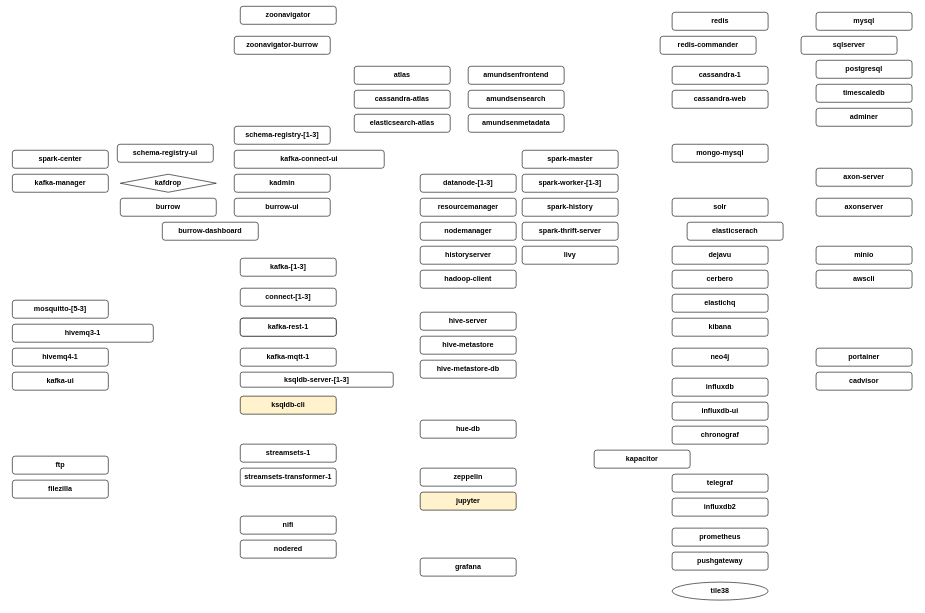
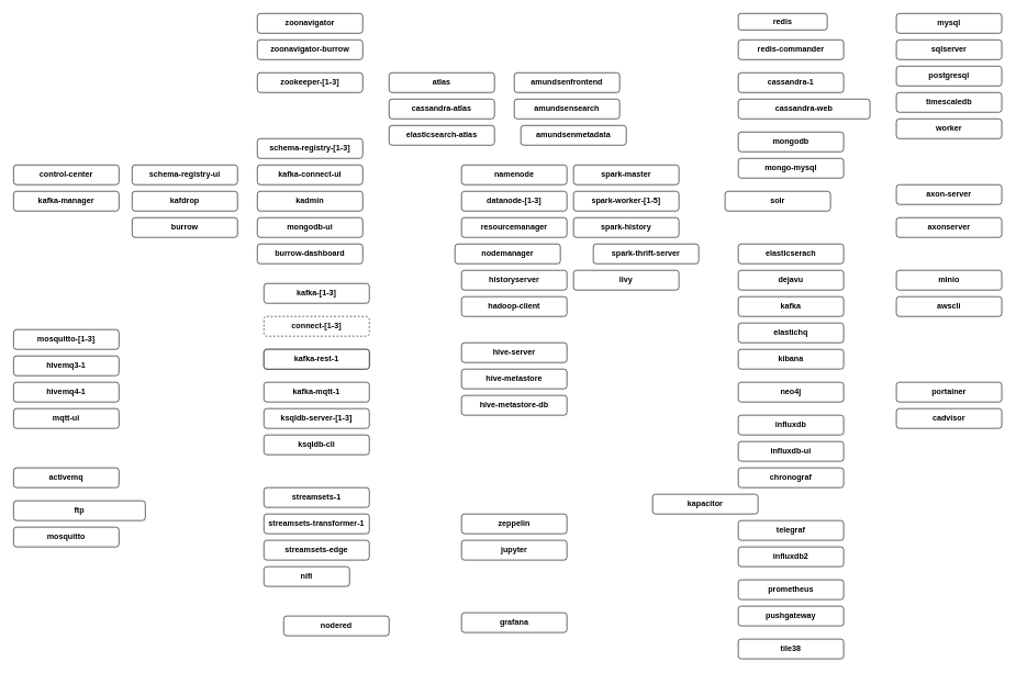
- <mxCell id="6" value="&lt;b&gt;zoonavigator&lt;/b&gt;" style="rounded=1;whiteSpace=wrap;html=1;" parent="1" vertex="1"><mxGeometry x="400" y="10" width="160" height="30" as="geometry" /></mxCell>
+ <mxCell id="6" value="&lt;b&gt;zoonavigator&lt;/b&gt;" style="rounded=1;whiteSpace=wrap;html=1;" parent="1" vertex="1"><mxGeometry x="390" y="20" width="160" height="30" as="geometry" /></mxCell>
- <mxCell id="51" value="&lt;b&gt;redis&lt;/b&gt;" style="rounded=1;whiteSpace=wrap;html=1;" parent="1" vertex="1"><mxGeometry x="1120" y="20" width="160" height="30" as="geometry" /></mxCell>
+ <mxCell id="51" value="&lt;b&gt;redis&lt;/b&gt;" style="rounded=1;whiteSpace=wrap;html=1;" parent="1" vertex="1"><mxGeometry x="1120" y="20" width="135" height="25" as="geometry" /></mxCell>
- <mxCell id="52" value="&lt;b&gt;redis-commander&lt;/b&gt;" style="rounded=1;whiteSpace=wrap;html=1;" parent="1" vertex="1"><mxGeometry x="1100" y="60" width="160" height="30" as="geometry" /></mxCell>
+ <mxCell id="52" value="&lt;b&gt;redis-commander&lt;/b&gt;" style="rounded=1;whiteSpace=wrap;html=1;" parent="1" vertex="1"><mxGeometry x="1120" y="60" width="160" height="30" as="geometry" /></mxCell>
- <mxCell id="74" value="&lt;b&gt;sqlserver&lt;/b&gt;" style="rounded=1;whiteSpace=wrap;html=1;" parent="1" vertex="1"><mxGeometry x="1335" y="60" width="160" height="30" as="geometry" /></mxCell>
+ <mxCell id="74" value="&lt;b&gt;sqlserver&lt;/b&gt;" style="rounded=1;whiteSpace=wrap;html=1;" parent="1" vertex="1"><mxGeometry x="1360" y="60" width="160" height="30" as="geometry" /></mxCell>
+ <mxCell id="2" value="&lt;b&gt;zookeeper-[1-3]&lt;/b&gt;" style="rounded=1;whiteSpace=wrap;html=1;" parent="1" vertex="1"><mxGeometry x="390" y="110" width="160" height="30" as="geometry" /></mxCell>
- <mxCell id="54" value="&lt;b&gt;cassandra-web&lt;/b&gt;" style="rounded=1;whiteSpace=wrap;html=1;" parent="1" vertex="1"><mxGeometry x="1120" y="150" width="160" height="30" as="geometry" /></mxCell>
+ <mxCell id="54" value="&lt;b&gt;cassandra-web&lt;/b&gt;" style="rounded=1;whiteSpace=wrap;html=1;" parent="1" vertex="1"><mxGeometry x="1120" y="150" width="200" height="30" as="geometry" /></mxCell>
- <mxCell id="77" value="&lt;b&gt;adminer&lt;/b&gt;" style="rounded=1;whiteSpace=wrap;html=1;" parent="1" vertex="1"><mxGeometry x="1360" y="180" width="160" height="30" as="geometry" /></mxCell>
+ <mxCell id="77" value="&lt;b&gt;worker&lt;/b&gt;" style="rounded=1;whiteSpace=wrap;html=1;" parent="1" vertex="1"><mxGeometry x="1360" y="180" width="160" height="30" as="geometry" /></mxCell>
- <mxCell id="41" value="&lt;b&gt;amundsenmetadata&lt;/b&gt;" style="rounded=1;whiteSpace=wrap;html=1;" parent="1" vertex="1"><mxGeometry x="780" y="190" width="160" height="30" as="geometry" /></mxCell>
+ <mxCell id="41" value="&lt;b&gt;amundsenmetadata&lt;/b&gt;" style="rounded=1;whiteSpace=wrap;html=1;" parent="1" vertex="1"><mxGeometry x="790" y="190" width="160" height="30" as="geometry" /></mxCell>
+ <mxCell id="55" value="&lt;b&gt;mongodb&lt;/b&gt;" style="rounded=1;whiteSpace=wrap;html=1;" parent="1" vertex="1"><mxGeometry x="1120" y="200" width="160" height="30" as="geometry" /></mxCell>
- <mxCell id="15" value="&lt;b&gt;schema-registry-ui&lt;/b&gt;" style="rounded=1;whiteSpace=wrap;html=1;" parent="1" vertex="1"><mxGeometry x="195" y="240" width="160" height="30" as="geometry" /></mxCell>
+ <mxCell id="15" value="&lt;b&gt;schema-registry-ui&lt;/b&gt;" style="rounded=1;whiteSpace=wrap;html=1;" parent="1" vertex="1"><mxGeometry x="200" y="250" width="160" height="30" as="geometry" /></mxCell>
- <mxCell id="11" value="&lt;b&gt;spark-center&lt;/b&gt;" style="rounded=1;whiteSpace=wrap;html=1;" parent="1" vertex="1"><mxGeometry x="20" y="250" width="160" height="30" as="geometry" /></mxCell>
+ <mxCell id="11" value="&lt;b&gt;control-center&lt;/b&gt;" style="rounded=1;whiteSpace=wrap;html=1;" parent="1" vertex="1"><mxGeometry x="20" y="250" width="160" height="30" as="geometry" /></mxCell>
- <mxCell id="16" value="&lt;b&gt;kafka-connect-ui&lt;/b&gt;" style="rounded=1;whiteSpace=wrap;html=1;" parent="1" vertex="1"><mxGeometry x="390" y="250" width="250" height="30" as="geometry" /></mxCell>
+ <mxCell id="16" value="&lt;b&gt;kafka-connect-ui&lt;/b&gt;" style="rounded=1;whiteSpace=wrap;html=1;" parent="1" vertex="1"><mxGeometry x="390" y="250" width="160" height="30" as="geometry" /></mxCell>
+ <mxCell id="23" value="&lt;b&gt;namenode&lt;/b&gt;" style="rounded=1;whiteSpace=wrap;html=1;" parent="1" vertex="1"><mxGeometry x="700" y="250" width="160" height="30" as="geometry" /></mxCell>
- <mxCell id="18" value="&lt;b&gt;kafdrop&lt;/b&gt;" style="rhombus;whiteSpace=wrap;html=1;" parent="1" vertex="1"><mxGeometry x="200" y="290" width="160" height="30" as="geometry" /></mxCell>
+ <mxCell id="18" value="&lt;b&gt;kafdrop&lt;/b&gt;" style="rounded=1;whiteSpace=wrap;html=1;" parent="1" vertex="1"><mxGeometry x="200" y="290" width="160" height="30" as="geometry" /></mxCell>
- <mxCell id="30" value="&lt;b&gt;spark-worker-[1-3]&lt;/b&gt;" style="rounded=1;whiteSpace=wrap;html=1;" parent="1" vertex="1"><mxGeometry x="870" y="290" width="160" height="30" as="geometry" /></mxCell>
+ <mxCell id="30" value="&lt;b&gt;spark-worker-[1-5]&lt;/b&gt;" style="rounded=1;whiteSpace=wrap;html=1;" parent="1" vertex="1"><mxGeometry x="870" y="290" width="160" height="30" as="geometry" /></mxCell>
- <mxCell id="21" value="&lt;b&gt;burrow-ui&lt;/b&gt;" style="rounded=1;whiteSpace=wrap;html=1;" parent="1" vertex="1"><mxGeometry x="390" y="330" width="160" height="30" as="geometry" /></mxCell>
+ <mxCell id="21" value="&lt;b&gt;mongodb-ui&lt;/b&gt;" style="rounded=1;whiteSpace=wrap;html=1;" parent="1" vertex="1"><mxGeometry x="390" y="330" width="160" height="30" as="geometry" /></mxCell>
- <mxCell id="57" value="&lt;b&gt;solr&lt;/b&gt;" style="rounded=1;whiteSpace=wrap;html=1;" parent="1" vertex="1"><mxGeometry x="1120" y="330" width="160" height="30" as="geometry" /></mxCell>
+ <mxCell id="57" value="&lt;b&gt;solr&lt;/b&gt;" style="rounded=1;whiteSpace=wrap;html=1;" parent="1" vertex="1"><mxGeometry x="1100" y="290" width="160" height="30" as="geometry" /></mxCell>
- <mxCell id="22" value="&lt;b&gt;burrow-dashboard&lt;/b&gt;" style="rounded=1;whiteSpace=wrap;html=1;" parent="1" vertex="1"><mxGeometry x="270" y="370" width="160" height="30" as="geometry" /></mxCell>
+ <mxCell id="22" value="&lt;b&gt;burrow-dashboard&lt;/b&gt;" style="rounded=1;whiteSpace=wrap;html=1;" parent="1" vertex="1"><mxGeometry x="390" y="370" width="160" height="30" as="geometry" /></mxCell>
- <mxCell id="26" value="&lt;b&gt;nodemanager&lt;/b&gt;" style="rounded=1;whiteSpace=wrap;html=1;" parent="1" vertex="1"><mxGeometry x="700" y="370" width="160" height="30" as="geometry" /></mxCell>
+ <mxCell id="26" value="&lt;b&gt;nodemanager&lt;/b&gt;" style="rounded=1;whiteSpace=wrap;html=1;" parent="1" vertex="1"><mxGeometry x="690" y="370" width="160" height="30" as="geometry" /></mxCell>
- <mxCell id="32" value="&lt;b&gt;spark-thrift-server&lt;/b&gt;" style="rounded=1;whiteSpace=wrap;html=1;" parent="1" vertex="1"><mxGeometry x="870" y="370" width="160" height="30" as="geometry" /></mxCell>
+ <mxCell id="32" value="&lt;b&gt;spark-thrift-server&lt;/b&gt;" style="rounded=1;whiteSpace=wrap;html=1;" parent="1" vertex="1"><mxGeometry x="900" y="370" width="160" height="30" as="geometry" /></mxCell>
- <mxCell id="58" value="&lt;b&gt;elasticserach&lt;/b&gt;" style="rounded=1;whiteSpace=wrap;html=1;" parent="1" vertex="1"><mxGeometry x="1145" y="370" width="160" height="30" as="geometry" /></mxCell>
+ <mxCell id="58" value="&lt;b&gt;elasticserach&lt;/b&gt;" style="rounded=1;whiteSpace=wrap;html=1;" parent="1" vertex="1"><mxGeometry x="1120" y="370" width="160" height="30" as="geometry" /></mxCell>
- <mxCell id="60" value="&lt;b&gt;cerbero&lt;/b&gt;" style="rounded=1;whiteSpace=wrap;html=1;" parent="1" vertex="1"><mxGeometry x="1120" y="450" width="160" height="30" as="geometry" /></mxCell>
+ <mxCell id="60" value="&lt;b&gt;kafka&lt;/b&gt;" style="rounded=1;whiteSpace=wrap;html=1;" parent="1" vertex="1"><mxGeometry x="1120" y="450" width="160" height="30" as="geometry" /></mxCell>
- <mxCell id="7" value="&lt;b&gt;connect-[1-3]&lt;/b&gt;" style="rounded=1;whiteSpace=wrap;html=1;" parent="1" vertex="1"><mxGeometry x="400" y="480" width="160" height="30" as="geometry" /></mxCell>
+ <mxCell id="7" value="&lt;b&gt;connect-[1-3]&lt;/b&gt;" style="rounded=1;whiteSpace=wrap;html=1;dashed=1;" parent="1" vertex="1"><mxGeometry x="400" y="480" width="160" height="30" as="geometry" /></mxCell>
- <mxCell id="80" value="&lt;b&gt;mosquitto-[5-3]&lt;/b&gt;" style="rounded=1;whiteSpace=wrap;html=1;" parent="1" vertex="1"><mxGeometry x="20" y="500" width="160" height="30" as="geometry" /></mxCell>
+ <mxCell id="80" value="&lt;b&gt;mosquitto-[1-3]&lt;/b&gt;" style="rounded=1;whiteSpace=wrap;html=1;" parent="1" vertex="1"><mxGeometry x="20" y="500" width="160" height="30" as="geometry" /></mxCell>
- <mxCell id="81" value="&lt;b&gt;hivemq3-1&lt;/b&gt;" style="rounded=1;whiteSpace=wrap;html=1;" parent="1" vertex="1"><mxGeometry x="20" y="540" width="235" height="30" as="geometry" /></mxCell>
+ <mxCell id="81" value="&lt;b&gt;hivemq3-1&lt;/b&gt;" style="rounded=1;whiteSpace=wrap;html=1;" parent="1" vertex="1"><mxGeometry x="20" y="540" width="160" height="30" as="geometry" /></mxCell>
- <mxCell id="9" value="&lt;b&gt;ksqldb-server-[1-3]&lt;/b&gt;" style="rounded=1;whiteSpace=wrap;html=1;" parent="1" vertex="1"><mxGeometry x="400" y="620" width="255" height="25" as="geometry" /></mxCell>
+ <mxCell id="9" value="&lt;b&gt;ksqldb-server-[1-3]&lt;/b&gt;" style="rounded=1;whiteSpace=wrap;html=1;" parent="1" vertex="1"><mxGeometry x="400" y="620" width="160" height="30" as="geometry" /></mxCell>
- <mxCell id="83" value="&lt;b&gt;kafka-ui&lt;/b&gt;" style="rounded=1;whiteSpace=wrap;html=1;" parent="1" vertex="1"><mxGeometry x="20" y="620" width="160" height="30" as="geometry" /></mxCell>
+ <mxCell id="83" value="&lt;b&gt;mqtt-ui&lt;/b&gt;" style="rounded=1;whiteSpace=wrap;html=1;" parent="1" vertex="1"><mxGeometry x="20" y="620" width="160" height="30" as="geometry" /></mxCell>
- <mxCell id="10" value="&lt;b&gt;ksqldb-cli&lt;/b&gt;" style="rounded=1;whiteSpace=wrap;html=1;fillColor=#fff2cc;" parent="1" vertex="1"><mxGeometry x="400" y="660" width="160" height="30" as="geometry" /></mxCell>
+ <mxCell id="10" value="&lt;b&gt;ksqldb-cli&lt;/b&gt;" style="rounded=1;whiteSpace=wrap;html=1;" parent="1" vertex="1"><mxGeometry x="400" y="660" width="160" height="30" as="geometry" /></mxCell>
- <mxCell id="42" value="&lt;b&gt;hue-db&lt;/b&gt;" style="rounded=1;whiteSpace=wrap;html=1;" parent="1" vertex="1"><mxGeometry x="700" y="700" width="160" height="30" as="geometry" /></mxCell>
+ <mxCell id="84" value="&lt;b&gt;activemq&lt;/b&gt;" style="rounded=1;whiteSpace=wrap;html=1;" parent="1" vertex="1"><mxGeometry x="20" y="710" width="160" height="30" as="geometry" /></mxCell>
- <mxCell id="85" value="&lt;b&gt;ftp&lt;/b&gt;" style="rounded=1;whiteSpace=wrap;html=1;" parent="1" vertex="1"><mxGeometry x="20" y="760" width="160" height="30" as="geometry" /></mxCell>
+ <mxCell id="85" value="&lt;b&gt;ftp&lt;/b&gt;" style="rounded=1;whiteSpace=wrap;html=1;" parent="1" vertex="1"><mxGeometry x="20" y="760" width="200" height="30" as="geometry" /></mxCell>
- <mxCell id="86" value="&lt;b&gt;filezilla&lt;/b&gt;" style="rounded=1;whiteSpace=wrap;html=1;" parent="1" vertex="1"><mxGeometry x="20" y="800" width="160" height="30" as="geometry" /></mxCell>
+ <mxCell id="86" value="&lt;b&gt;mosquitto&lt;/b&gt;" style="rounded=1;whiteSpace=wrap;html=1;" parent="1" vertex="1"><mxGeometry x="20" y="800" width="160" height="30" as="geometry" /></mxCell>
+ <mxCell id="45" value="&lt;b&gt;streamsets-edge&lt;/b&gt;" style="rounded=1;whiteSpace=wrap;html=1;" parent="1" vertex="1"><mxGeometry x="400" y="820" width="160" height="30" as="geometry" /></mxCell>
- <mxCell id="49" value="&lt;b&gt;jupyter&lt;/b&gt;" style="rounded=1;whiteSpace=wrap;html=1;fillColor=#fff2cc;" parent="1" vertex="1"><mxGeometry x="700" y="820" width="160" height="30" as="geometry" /></mxCell>
+ <mxCell id="49" value="&lt;b&gt;jupyter&lt;/b&gt;" style="rounded=1;whiteSpace=wrap;html=1;" parent="1" vertex="1"><mxGeometry x="700" y="820" width="160" height="30" as="geometry" /></mxCell>
- <mxCell id="46" value="&lt;b&gt;nifi&lt;/b&gt;" style="rounded=1;whiteSpace=wrap;html=1;" parent="1" vertex="1"><mxGeometry x="400" y="860" width="160" height="30" as="geometry" /></mxCell>
+ <mxCell id="46" value="&lt;b&gt;nifi&lt;/b&gt;" style="rounded=1;whiteSpace=wrap;html=1;" parent="1" vertex="1"><mxGeometry x="400" y="860" width="130" height="30" as="geometry" /></mxCell>
- <mxCell id="47" value="&lt;b&gt;nodered&lt;/b&gt;" style="rounded=1;whiteSpace=wrap;html=1;" parent="1" vertex="1"><mxGeometry x="400" y="900" width="160" height="30" as="geometry" /></mxCell>
+ <mxCell id="47" value="&lt;b&gt;nodered&lt;/b&gt;" style="rounded=1;whiteSpace=wrap;html=1;" parent="1" vertex="1"><mxGeometry x="430" y="935" width="160" height="30" as="geometry" /></mxCell>
- <mxCell id="72" value="&lt;b&gt;tile38&lt;/b&gt;" style="ellipse;whiteSpace=wrap;html=1;" parent="1" vertex="1"><mxGeometry x="1120" y="970" width="160" height="30" as="geometry" /></mxCell>
+ <mxCell id="72" value="&lt;b&gt;tile38&lt;/b&gt;" style="rounded=1;whiteSpace=wrap;html=1;" parent="1" vertex="1"><mxGeometry x="1120" y="970" width="160" height="30" as="geometry" /></mxCell>
